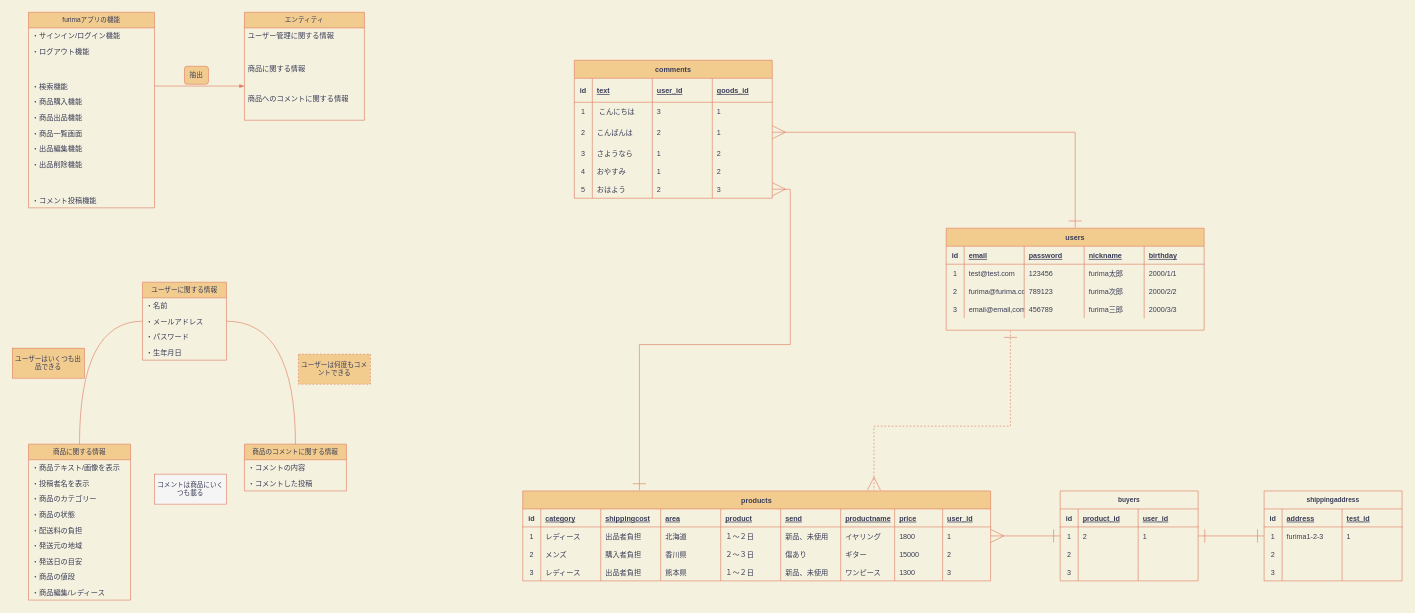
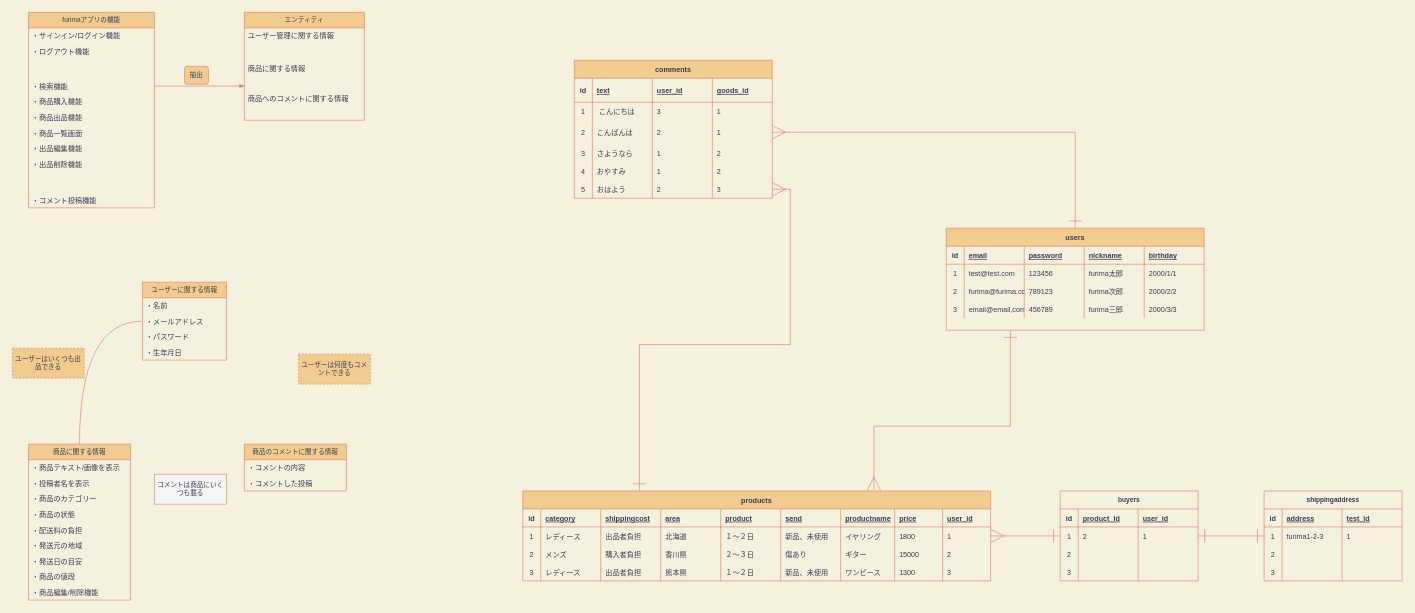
- <mxCell id="140" value="ユーザーはいくつも出品できる" style="rounded=0;whiteSpace=wrap;html=1;shadow=0;fontSize=11;align=center;verticalAlign=middle;fillColor=#F2CC8F;strokeColor=#E07A5F;fontColor=#393C56;" vertex="1" parent="1"><mxGeometry x="20" y="580" width="120" height="50" as="geometry" /></mxCell>
+ <mxCell id="140" value="ユーザーはいくつも出品できる" style="rounded=0;whiteSpace=wrap;html=1;shadow=0;fontSize=11;align=center;verticalAlign=middle;fillColor=#F2CC8F;strokeColor=#E07A5F;fontColor=#393C56;dashed=1;" vertex="1" parent="1"><mxGeometry x="20" y="580" width="120" height="50" as="geometry" /></mxCell>
- <mxCell id="136" style="edgeStyle=orthogonalEdgeStyle;curved=1;orthogonalLoop=1;jettySize=auto;html=1;exitX=1;exitY=0.5;exitDx=0;exitDy=0;entryX=0.5;entryY=0;entryDx=0;entryDy=0;fontSize=11;startArrow=none;startFill=0;endArrow=none;endFill=0;targetPerimeterSpacing=0;strokeWidth=1;labelBackgroundColor=#F4F1DE;strokeColor=#E07A5F;fontColor=#393C56;" edge="1" parent="1" source="120" target="133"><mxGeometry relative="1" as="geometry" /></mxCell>
- <mxCell id="2" style="edgeStyle=orthogonalEdgeStyle;orthogonalLoop=1;jettySize=auto;html=1;fontSize=11;startArrow=ERone;startFill=0;endArrow=ERmany;endFill=0;targetPerimeterSpacing=0;strokeWidth=1;rounded=0;endSize=20;startSize=20;labelBackgroundColor=#F4F1DE;strokeColor=#E07A5F;fontColor=#393C56;entryX=0.75;entryY=0;entryDx=0;entryDy=0;exitX=0.25;exitY=1;exitDx=0;exitDy=0;dashed=1;" edge="1" parent="1" source="3" target="60"><mxGeometry relative="1" as="geometry"><mxPoint x="1747" y="551" as="sourcePoint" /><mxPoint x="1651" y="900" as="targetPoint" /><Array as="points"><mxPoint x="1684" y="710" /><mxPoint x="1457" y="710" /></Array></mxGeometry></mxCell>
+ <mxCell id="2" style="edgeStyle=orthogonalEdgeStyle;orthogonalLoop=1;jettySize=auto;html=1;fontSize=11;startArrow=ERone;startFill=0;endArrow=ERmany;endFill=0;targetPerimeterSpacing=0;strokeWidth=1;rounded=0;endSize=20;startSize=20;labelBackgroundColor=#F4F1DE;strokeColor=#E07A5F;fontColor=#393C56;entryX=0.75;entryY=0;entryDx=0;entryDy=0;exitX=0.25;exitY=1;exitDx=0;exitDy=0;" edge="1" parent="1" source="3" target="60"><mxGeometry relative="1" as="geometry"><mxPoint x="1747" y="551" as="sourcePoint" /><mxPoint x="1651" y="900" as="targetPoint" /><Array as="points"><mxPoint x="1684" y="710" /><mxPoint x="1457" y="710" /></Array></mxGeometry></mxCell>
- <mxCell id="132" value="・商品編集/レディース" style="text;strokeColor=none;fillColor=none;align=left;verticalAlign=top;spacingLeft=4;spacingRight=4;overflow=hidden;rotatable=0;points=[[0,0.5],[1,0.5]];portConstraint=eastwest;fontColor=#393C56;" vertex="1" parent="123"><mxGeometry y="234" width="170" height="26" as="geometry" /></mxCell>
+ <mxCell id="132" value="・商品編集/削除機能" style="text;strokeColor=none;fillColor=none;align=left;verticalAlign=top;spacingLeft=4;spacingRight=4;overflow=hidden;rotatable=0;points=[[0,0.5],[1,0.5]];portConstraint=eastwest;fontColor=#393C56;" vertex="1" parent="123"><mxGeometry y="234" width="170" height="26" as="geometry" /></mxCell>
